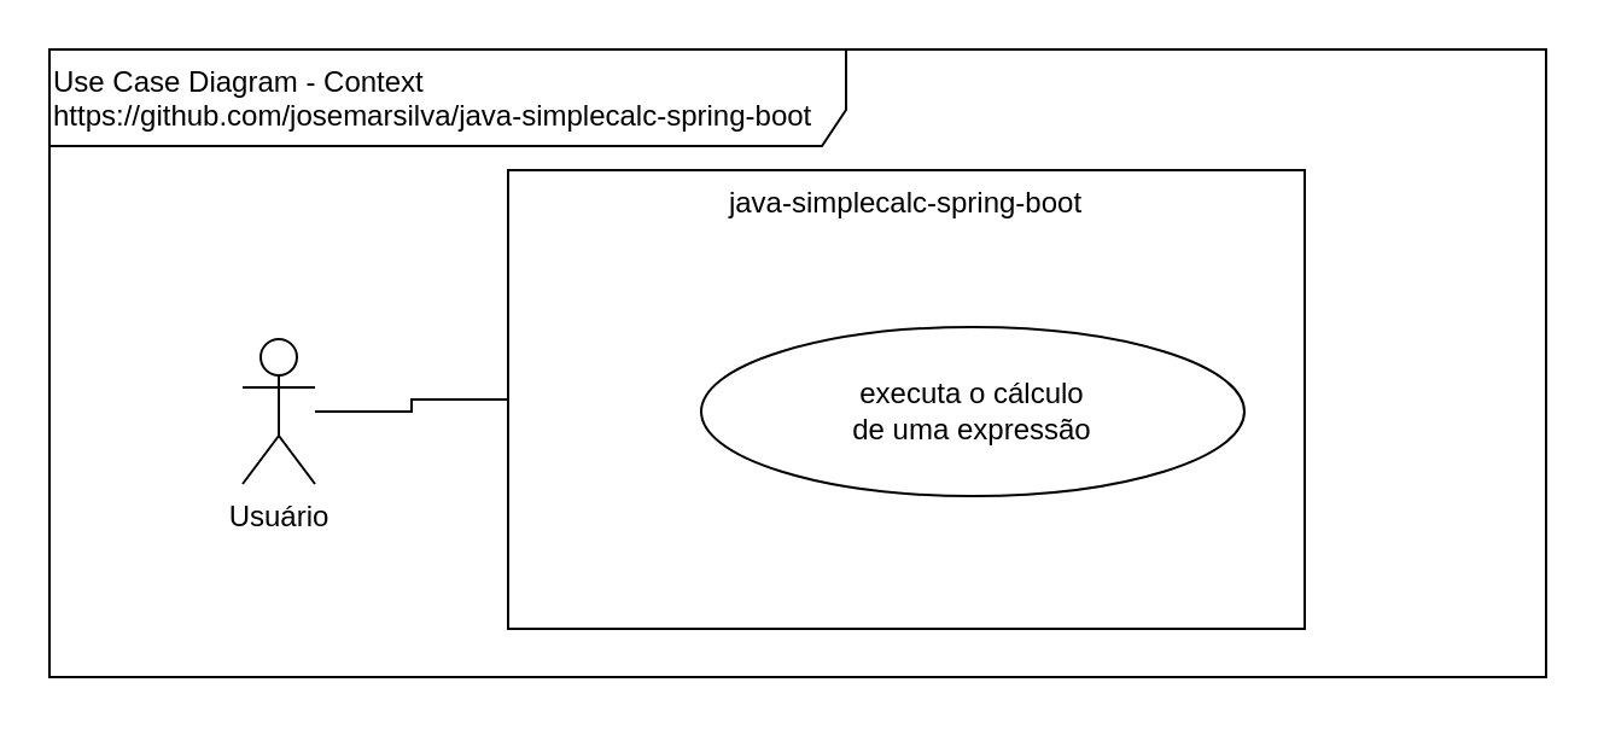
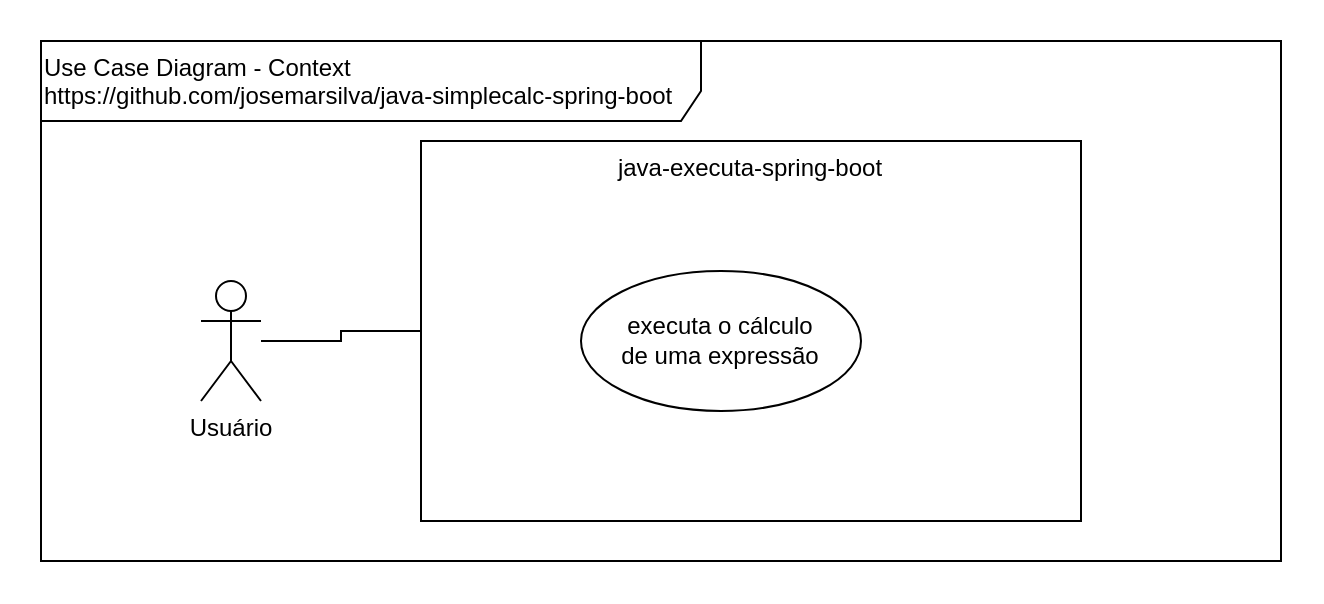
- <mxCell id="4" value="&lt;div style=&quot;text-align: center&quot;&gt;&lt;span&gt;java-simplecalc-spring-boot&lt;/span&gt;&lt;/div&gt;" style="rounded=0;whiteSpace=wrap;html=1;align=center;verticalAlign=top;" parent="1" vertex="1"><mxGeometry x="210" y="70" width="330" height="190" as="geometry" /></mxCell>
+ <mxCell id="4" value="&lt;div style=&quot;text-align: center&quot;&gt;&lt;span&gt;java-executa-spring-boot&lt;/span&gt;&lt;/div&gt;" style="rounded=0;whiteSpace=wrap;html=1;align=center;verticalAlign=top;" parent="1" vertex="1"><mxGeometry x="210" y="70" width="330" height="190" as="geometry" /></mxCell>
- <mxCell id="5" value="executa o cálculo &lt;br&gt;de uma expressão" style="ellipse;whiteSpace=wrap;html=1;align=center;" parent="1" vertex="1"><mxGeometry x="290" y="135" width="225" height="70" as="geometry" /></mxCell>
+ <mxCell id="5" value="executa o cálculo &lt;br&gt;de uma expressão" style="ellipse;whiteSpace=wrap;html=1;align=center;" parent="1" vertex="1"><mxGeometry x="290" y="135" width="140" height="70" as="geometry" /></mxCell>
